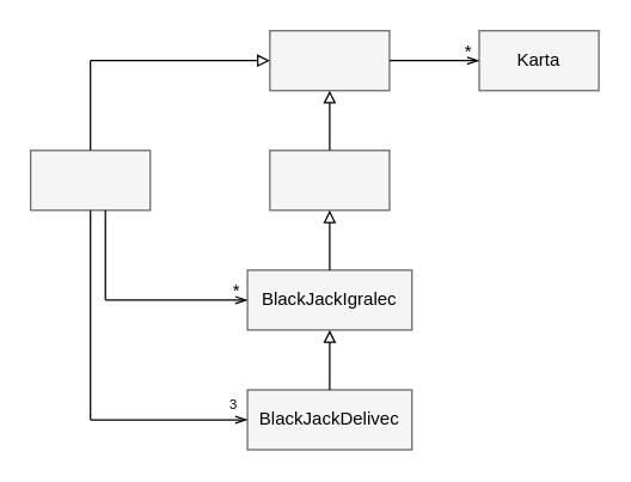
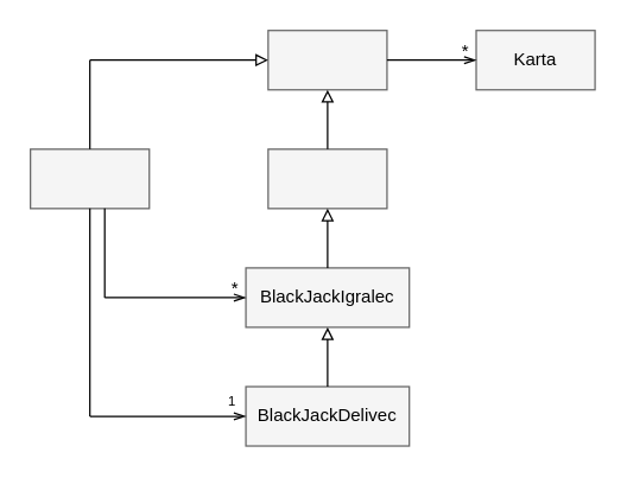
- <mxCell id="21" value="3" style="text;html=1;strokeColor=none;fillColor=none;align=center;verticalAlign=middle;whiteSpace=wrap;fontSize=9;" parent="2" vertex="1"><mxGeometry x="116" y="240" width="40" height="20" as="geometry" /></mxCell>
+ <mxCell id="21" value="1" style="text;html=1;strokeColor=none;fillColor=none;align=center;verticalAlign=middle;whiteSpace=wrap;fontSize=9;" parent="2" vertex="1"><mxGeometry x="116" y="240" width="40" height="20" as="geometry" /></mxCell>
